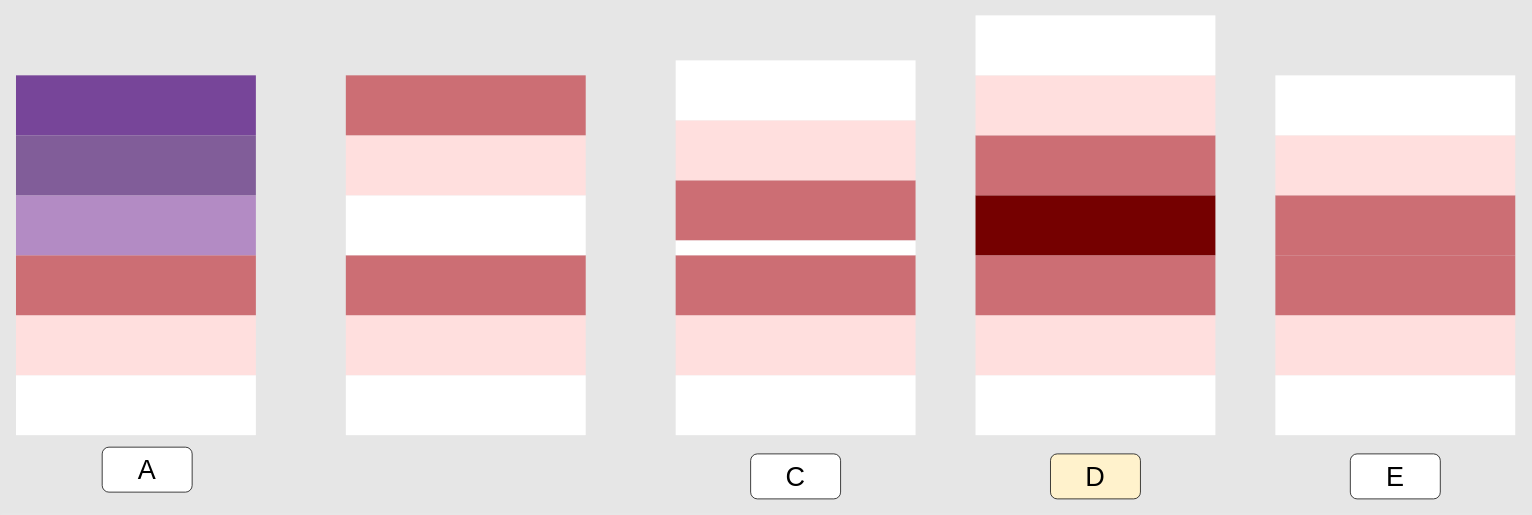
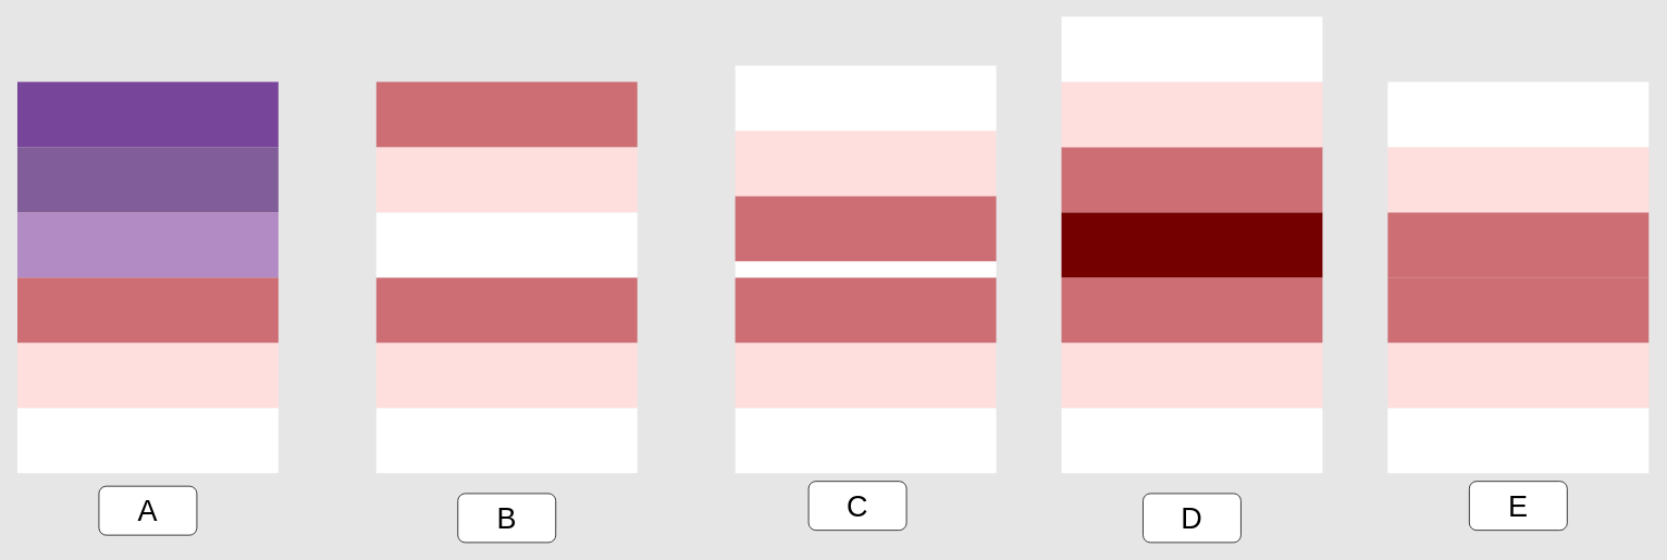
- <mxCell id="34" value="A" style="rounded=1;whiteSpace=wrap;html=1;fontSize=36;" vertex="1" parent="1"><mxGeometry x="135" y="596" width="120" height="60" as="geometry" /></mxCell>
+ <mxCell id="34" value="A" style="rounded=1;whiteSpace=wrap;html=1;fontSize=36;" vertex="1" parent="1"><mxGeometry x="120" y="596" width="120" height="60" as="geometry" /></mxCell>
+ <mxCell id="35" value="B" style="rounded=1;whiteSpace=wrap;html=1;fontSize=36;" vertex="1" parent="1"><mxGeometry x="560" y="605" width="120" height="60" as="geometry" /></mxCell>
- <mxCell id="36" value="C" style="rounded=1;whiteSpace=wrap;html=1;fontSize=36;" vertex="1" parent="1"><mxGeometry x="1000" y="605" width="120" height="60" as="geometry" /></mxCell>
+ <mxCell id="36" value="C" style="rounded=1;whiteSpace=wrap;html=1;fontSize=36;" vertex="1" parent="1"><mxGeometry x="990" y="590" width="120" height="60" as="geometry" /></mxCell>
- <mxCell id="37" value="D" style="rounded=1;whiteSpace=wrap;html=1;fontSize=36;fillColor=#fff2cc;" vertex="1" parent="1"><mxGeometry x="1400" y="605" width="120" height="60" as="geometry" /></mxCell>
+ <mxCell id="37" value="D" style="rounded=1;whiteSpace=wrap;html=1;fontSize=36;" vertex="1" parent="1"><mxGeometry x="1400" y="605" width="120" height="60" as="geometry" /></mxCell>
- <mxCell id="38" value="E" style="rounded=1;whiteSpace=wrap;html=1;fontSize=36;" vertex="1" parent="1"><mxGeometry x="1800" y="605" width="120" height="60" as="geometry" /></mxCell>
+ <mxCell id="38" value="E" style="rounded=1;whiteSpace=wrap;html=1;fontSize=36;" vertex="1" parent="1"><mxGeometry x="1800" y="590" width="120" height="60" as="geometry" /></mxCell>
